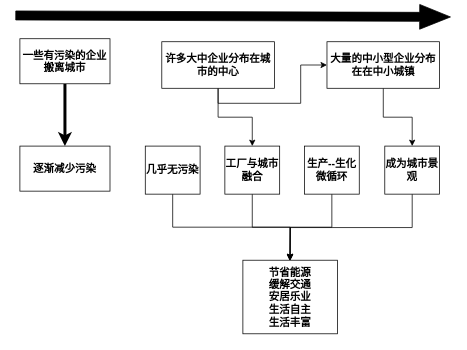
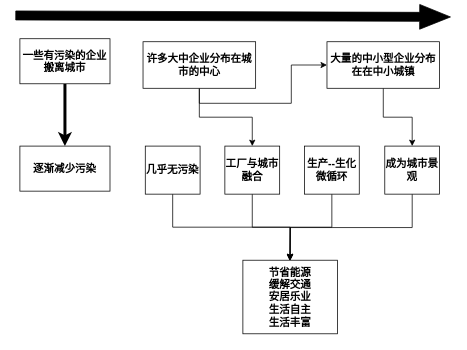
- <mxCell id="7" value="&lt;b&gt;&lt;font style=&quot;font-size: 14px;&quot;&gt;许多大中企业分布在城市的中心&lt;/font&gt;&lt;/b&gt;" style="rounded=0;whiteSpace=wrap;html=1;" vertex="1" parent="1"><mxGeometry x="215" y="55" width="150" height="62" as="geometry" /></mxCell>
+ <mxCell id="7" value="&lt;b&gt;&lt;font style=&quot;font-size: 14px;&quot;&gt;许多大中企业分布在城市的中心&lt;/font&gt;&lt;/b&gt;" style="rounded=0;whiteSpace=wrap;html=1;" vertex="1" parent="1"><mxGeometry x="190" y="55" width="150" height="62" as="geometry" /></mxCell>
